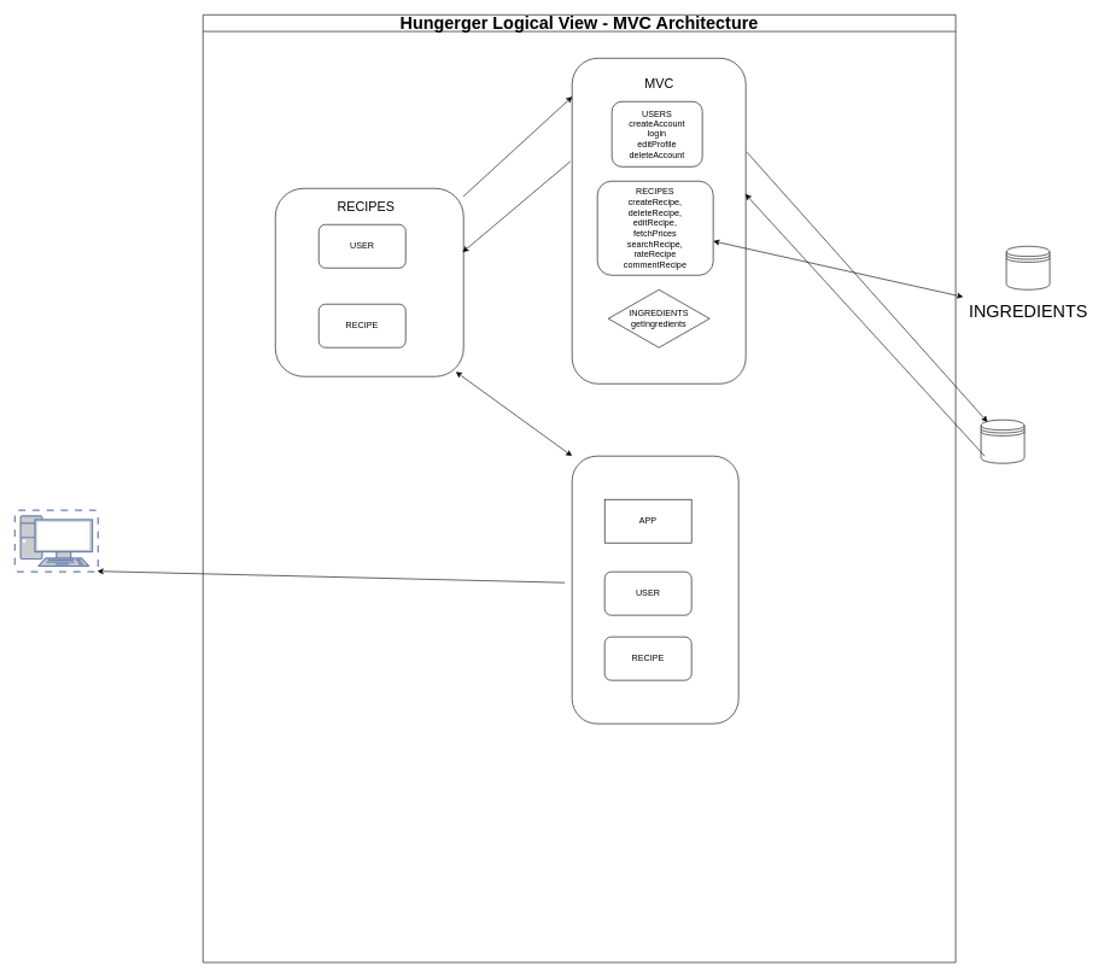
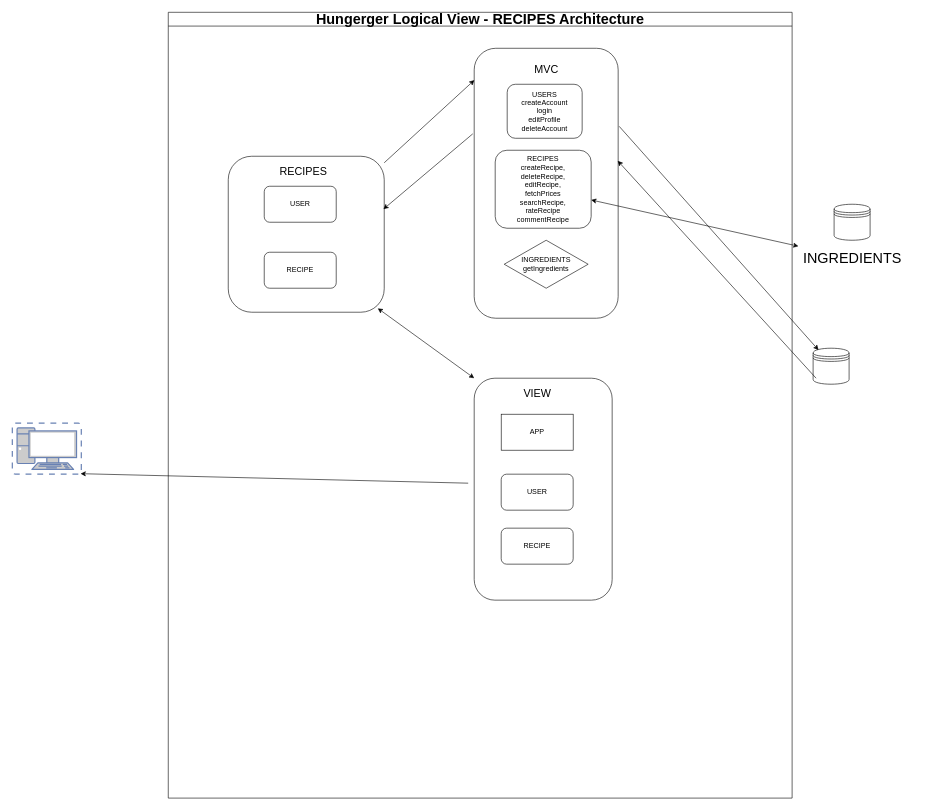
- <mxCell id="15" value="&lt;font style=&quot;font-size: 24px;&quot;&gt;Hungerger Logical View - MVC Architecture&lt;/font&gt;" style="swimlane;whiteSpace=wrap;html=1;" vertex="1" parent="1"><mxGeometry x="280" y="20" width="1040" height="1310" as="geometry" /></mxCell>
+ <mxCell id="15" value="&lt;font style=&quot;font-size: 24px;&quot;&gt;Hungerger Logical View - RECIPES Architecture&lt;/font&gt;" style="swimlane;whiteSpace=wrap;html=1;" vertex="1" parent="1"><mxGeometry x="280" y="20" width="1040" height="1310" as="geometry" /></mxCell>
+ <mxCell id="20" value="&lt;font style=&quot;font-size: 18px;&quot;&gt;VIEW&lt;/font&gt;" style="text;html=1;align=center;verticalAlign=middle;resizable=0;points=[];autosize=1;strokeColor=none;fillColor=none;" vertex="1" parent="15"><mxGeometry x="580" y="615" width="70" height="40" as="geometry" /></mxCell>
